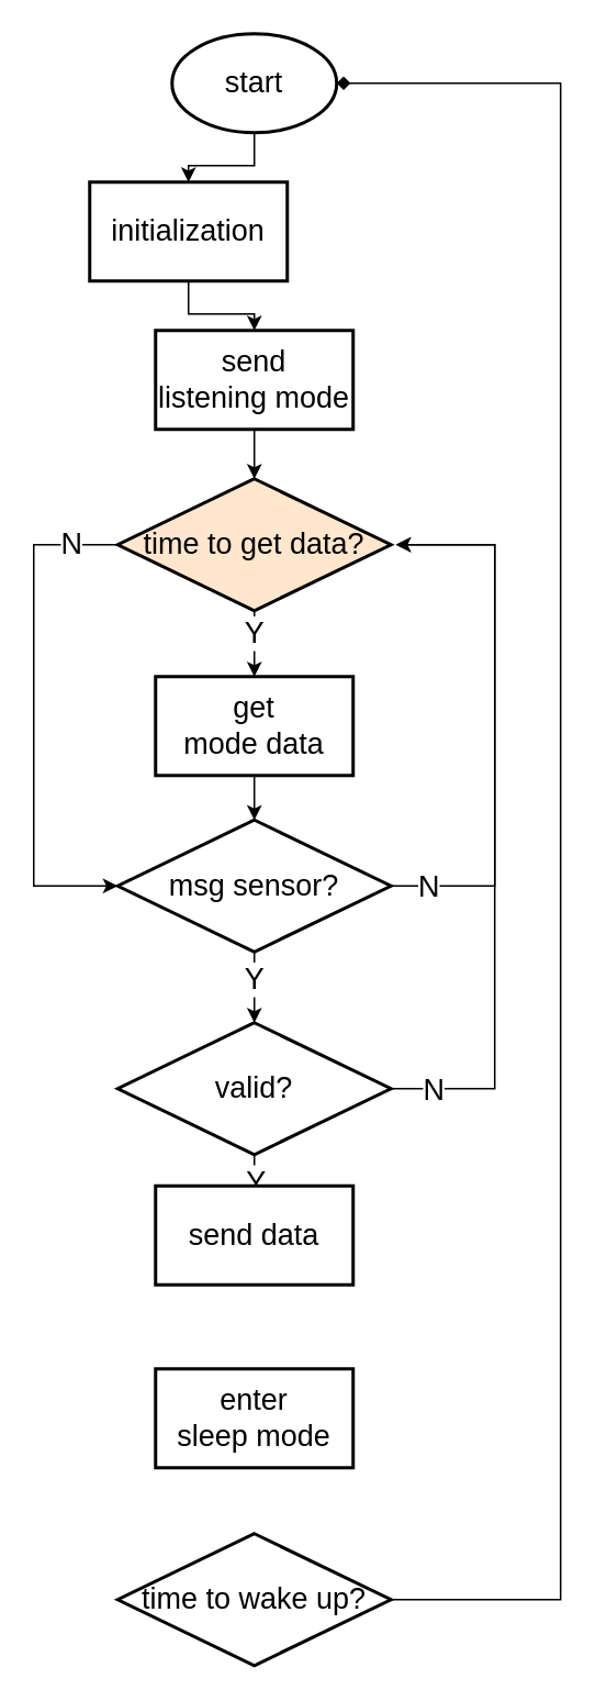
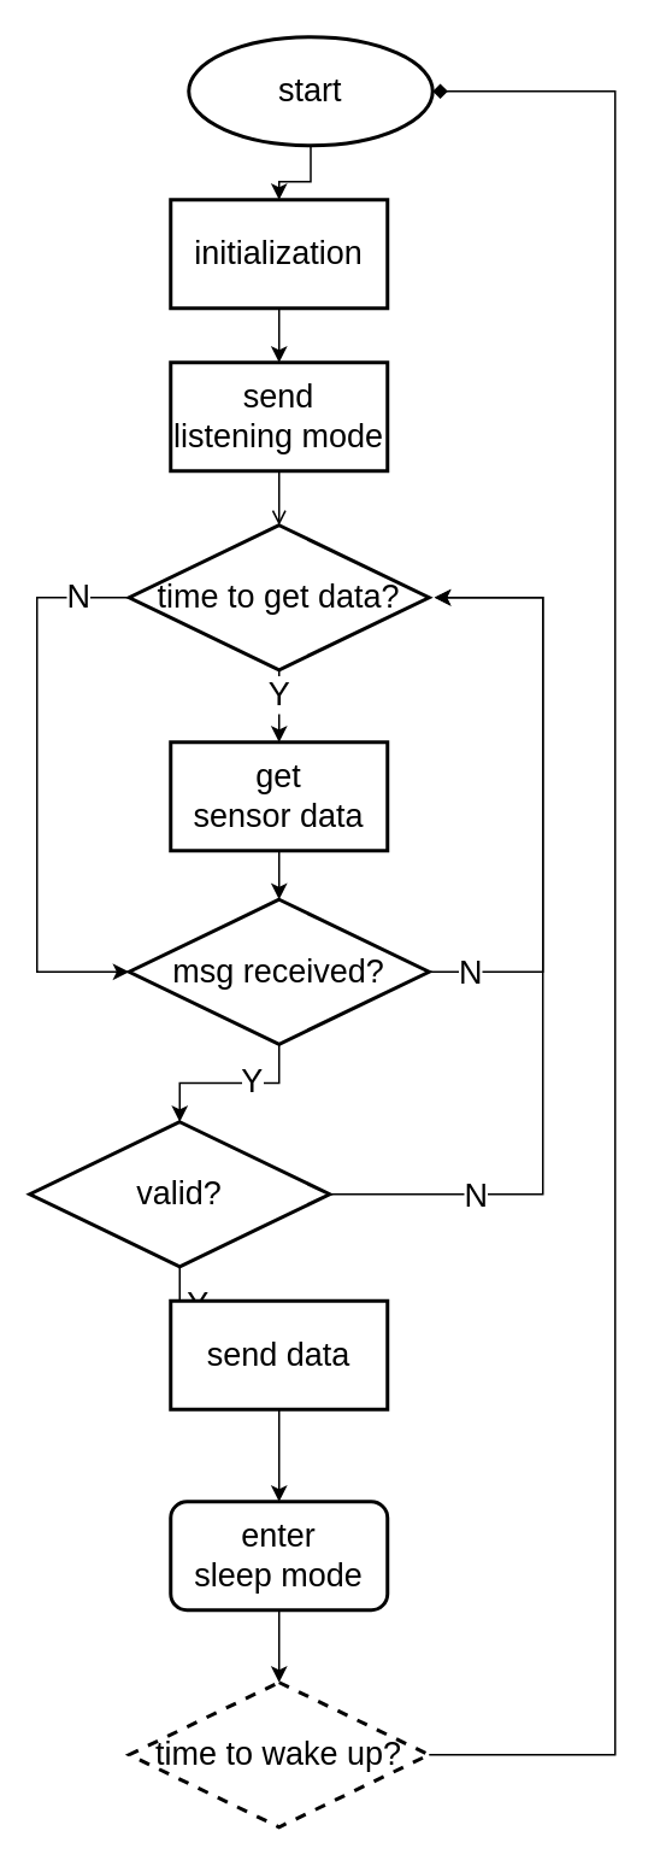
- <mxCell id="3" value="start" style="strokeWidth=2;html=1;shape=mxgraph.flowchart.start_1;whiteSpace=wrap;fontSize=18;" parent="1" vertex="1"><mxGeometry x="104" y="20" width="100" height="60" as="geometry" /></mxCell>
+ <mxCell id="3" value="start" style="strokeWidth=2;html=1;shape=mxgraph.flowchart.start_1;whiteSpace=wrap;fontSize=18;" parent="1" vertex="1"><mxGeometry x="104" y="20" width="135" height="60" as="geometry" /></mxCell>
- <mxCell id="5" value="initialization" style="whiteSpace=wrap;html=1;fontSize=18;strokeWidth=2;" parent="1" vertex="1"><mxGeometry x="54" y="110" width="120" height="60" as="geometry" /></mxCell>
+ <mxCell id="5" value="initialization" style="whiteSpace=wrap;html=1;fontSize=18;strokeWidth=2;" parent="1" vertex="1"><mxGeometry x="94" y="110" width="120" height="60" as="geometry" /></mxCell>
- <mxCell id="6" value="" style="edgeStyle=orthogonalEdgeStyle;rounded=0;orthogonalLoop=1;jettySize=auto;html=1;fontSize=18;" parent="1" source="7" target="21" edge="1"><mxGeometry relative="1" as="geometry" /></mxCell>
+ <mxCell id="6" value="" style="edgeStyle=orthogonalEdgeStyle;rounded=0;orthogonalLoop=1;jettySize=auto;html=1;fontSize=18;endArrow=open;" parent="1" source="7" target="21" edge="1"><mxGeometry relative="1" as="geometry" /></mxCell>
- <mxCell id="21" value="time to get data?" style="rhombus;whiteSpace=wrap;html=1;fontSize=18;strokeWidth=2;fillColor=#ffe6cc;" parent="1" vertex="1"><mxGeometry x="71" y="290" width="166" height="80" as="geometry" /></mxCell>
+ <mxCell id="21" value="time to get data?" style="rhombus;whiteSpace=wrap;html=1;fontSize=18;strokeWidth=2;" parent="1" vertex="1"><mxGeometry x="71" y="290" width="166" height="80" as="geometry" /></mxCell>
- <mxCell id="23" value="get&lt;br&gt;mode data" style="whiteSpace=wrap;html=1;fontSize=18;strokeWidth=2;" parent="1" vertex="1"><mxGeometry x="94" y="410" width="120" height="60" as="geometry" /></mxCell>
+ <mxCell id="23" value="get&lt;br&gt;sensor data" style="whiteSpace=wrap;html=1;fontSize=18;strokeWidth=2;" parent="1" vertex="1"><mxGeometry x="94" y="410" width="120" height="60" as="geometry" /></mxCell>
- <mxCell id="11" value="msg sensor?" style="rhombus;whiteSpace=wrap;html=1;fontSize=18;strokeWidth=2;" parent="1" vertex="1"><mxGeometry x="71" y="497" width="166" height="80" as="geometry" /></mxCell>
+ <mxCell id="11" value="msg received?" style="rhombus;whiteSpace=wrap;html=1;fontSize=18;strokeWidth=2;" parent="1" vertex="1"><mxGeometry x="71" y="497" width="166" height="80" as="geometry" /></mxCell>
- <mxCell id="15" value="valid?" style="rhombus;whiteSpace=wrap;html=1;fontSize=18;strokeWidth=2;" parent="1" vertex="1"><mxGeometry x="71" y="620" width="166" height="80" as="geometry" /></mxCell>
+ <mxCell id="15" value="valid?" style="rhombus;whiteSpace=wrap;html=1;fontSize=18;strokeWidth=2;" parent="1" vertex="1"><mxGeometry x="16" y="620" width="166" height="80" as="geometry" /></mxCell>
+ <mxCell id="16" value="" style="edgeStyle=orthogonalEdgeStyle;rounded=0;orthogonalLoop=1;jettySize=auto;html=1;fontSize=18;" parent="1" source="17" target="28" edge="1"><mxGeometry relative="1" as="geometry" /></mxCell>
- <mxCell id="28" value="enter&lt;br&gt;sleep mode" style="whiteSpace=wrap;html=1;fontSize=18;strokeWidth=2;" parent="1" vertex="1"><mxGeometry x="94" y="830" width="120" height="60" as="geometry" /></mxCell>
+ <mxCell id="28" value="enter&lt;br&gt;sleep mode" style="whiteSpace=wrap;html=1;fontSize=18;strokeWidth=2;rounded=1;" parent="1" vertex="1"><mxGeometry x="94" y="830" width="120" height="60" as="geometry" /></mxCell>
+ <mxCell id="27" value="" style="edgeStyle=orthogonalEdgeStyle;rounded=0;orthogonalLoop=1;jettySize=auto;html=1;fontSize=18;" parent="1" source="28" target="30" edge="1"><mxGeometry relative="1" as="geometry" /></mxCell>
- <mxCell id="30" value="time to wake up?" style="rhombus;whiteSpace=wrap;html=1;fontSize=18;strokeWidth=2;" parent="1" vertex="1"><mxGeometry x="71" y="930" width="166" height="80" as="geometry" /></mxCell>
+ <mxCell id="30" value="time to wake up?" style="rhombus;whiteSpace=wrap;html=1;fontSize=18;strokeWidth=2;dashed=1;" parent="1" vertex="1"><mxGeometry x="71" y="930" width="166" height="80" as="geometry" /></mxCell>
